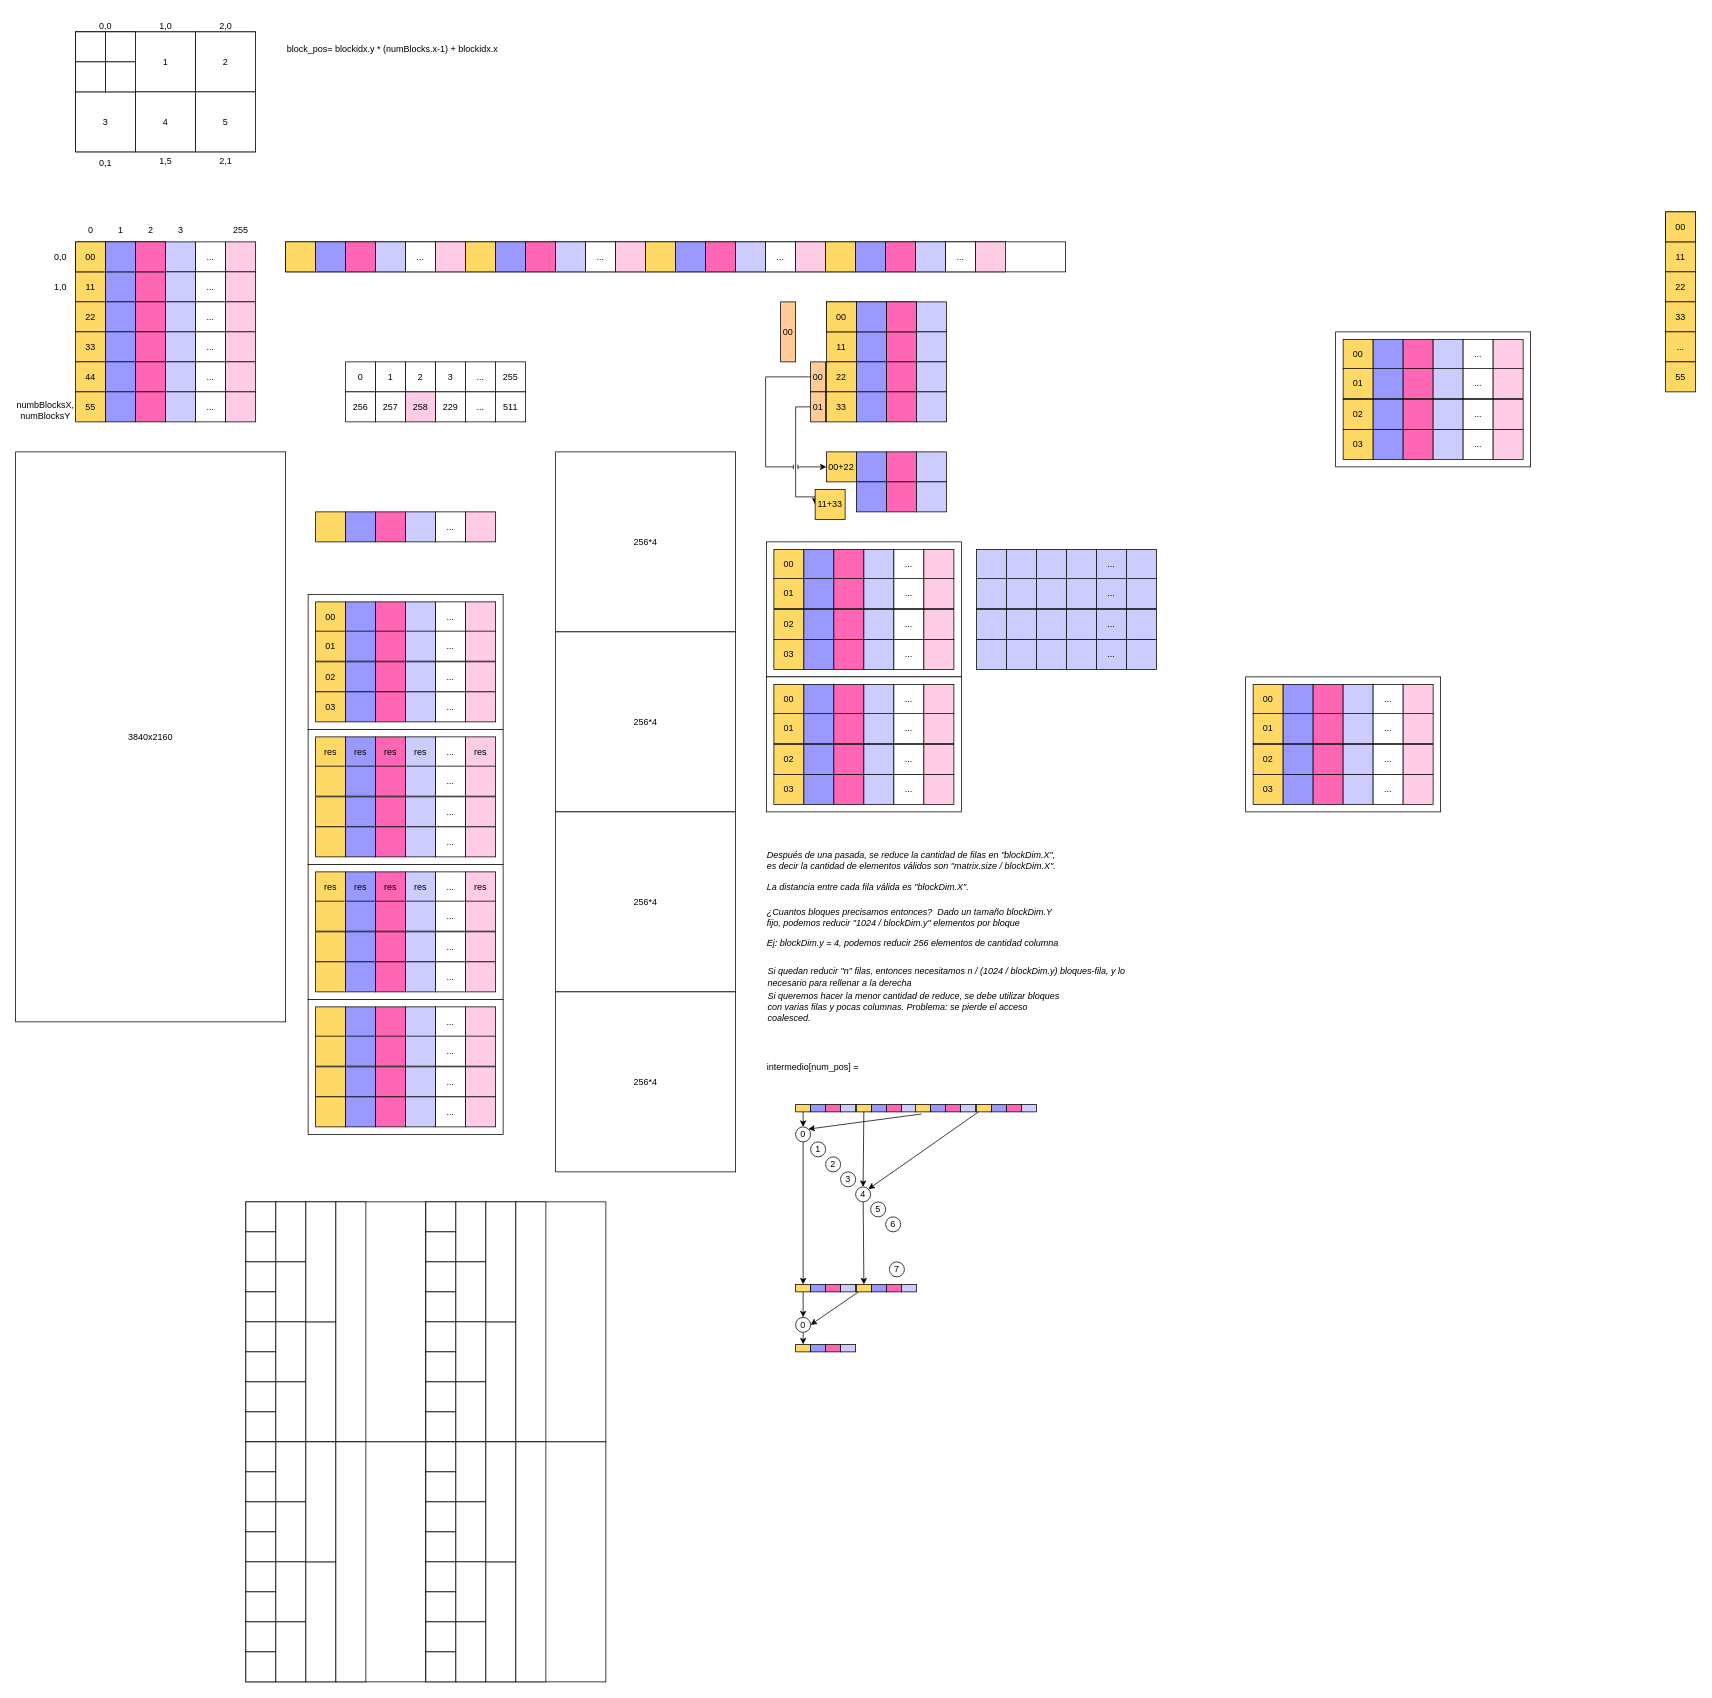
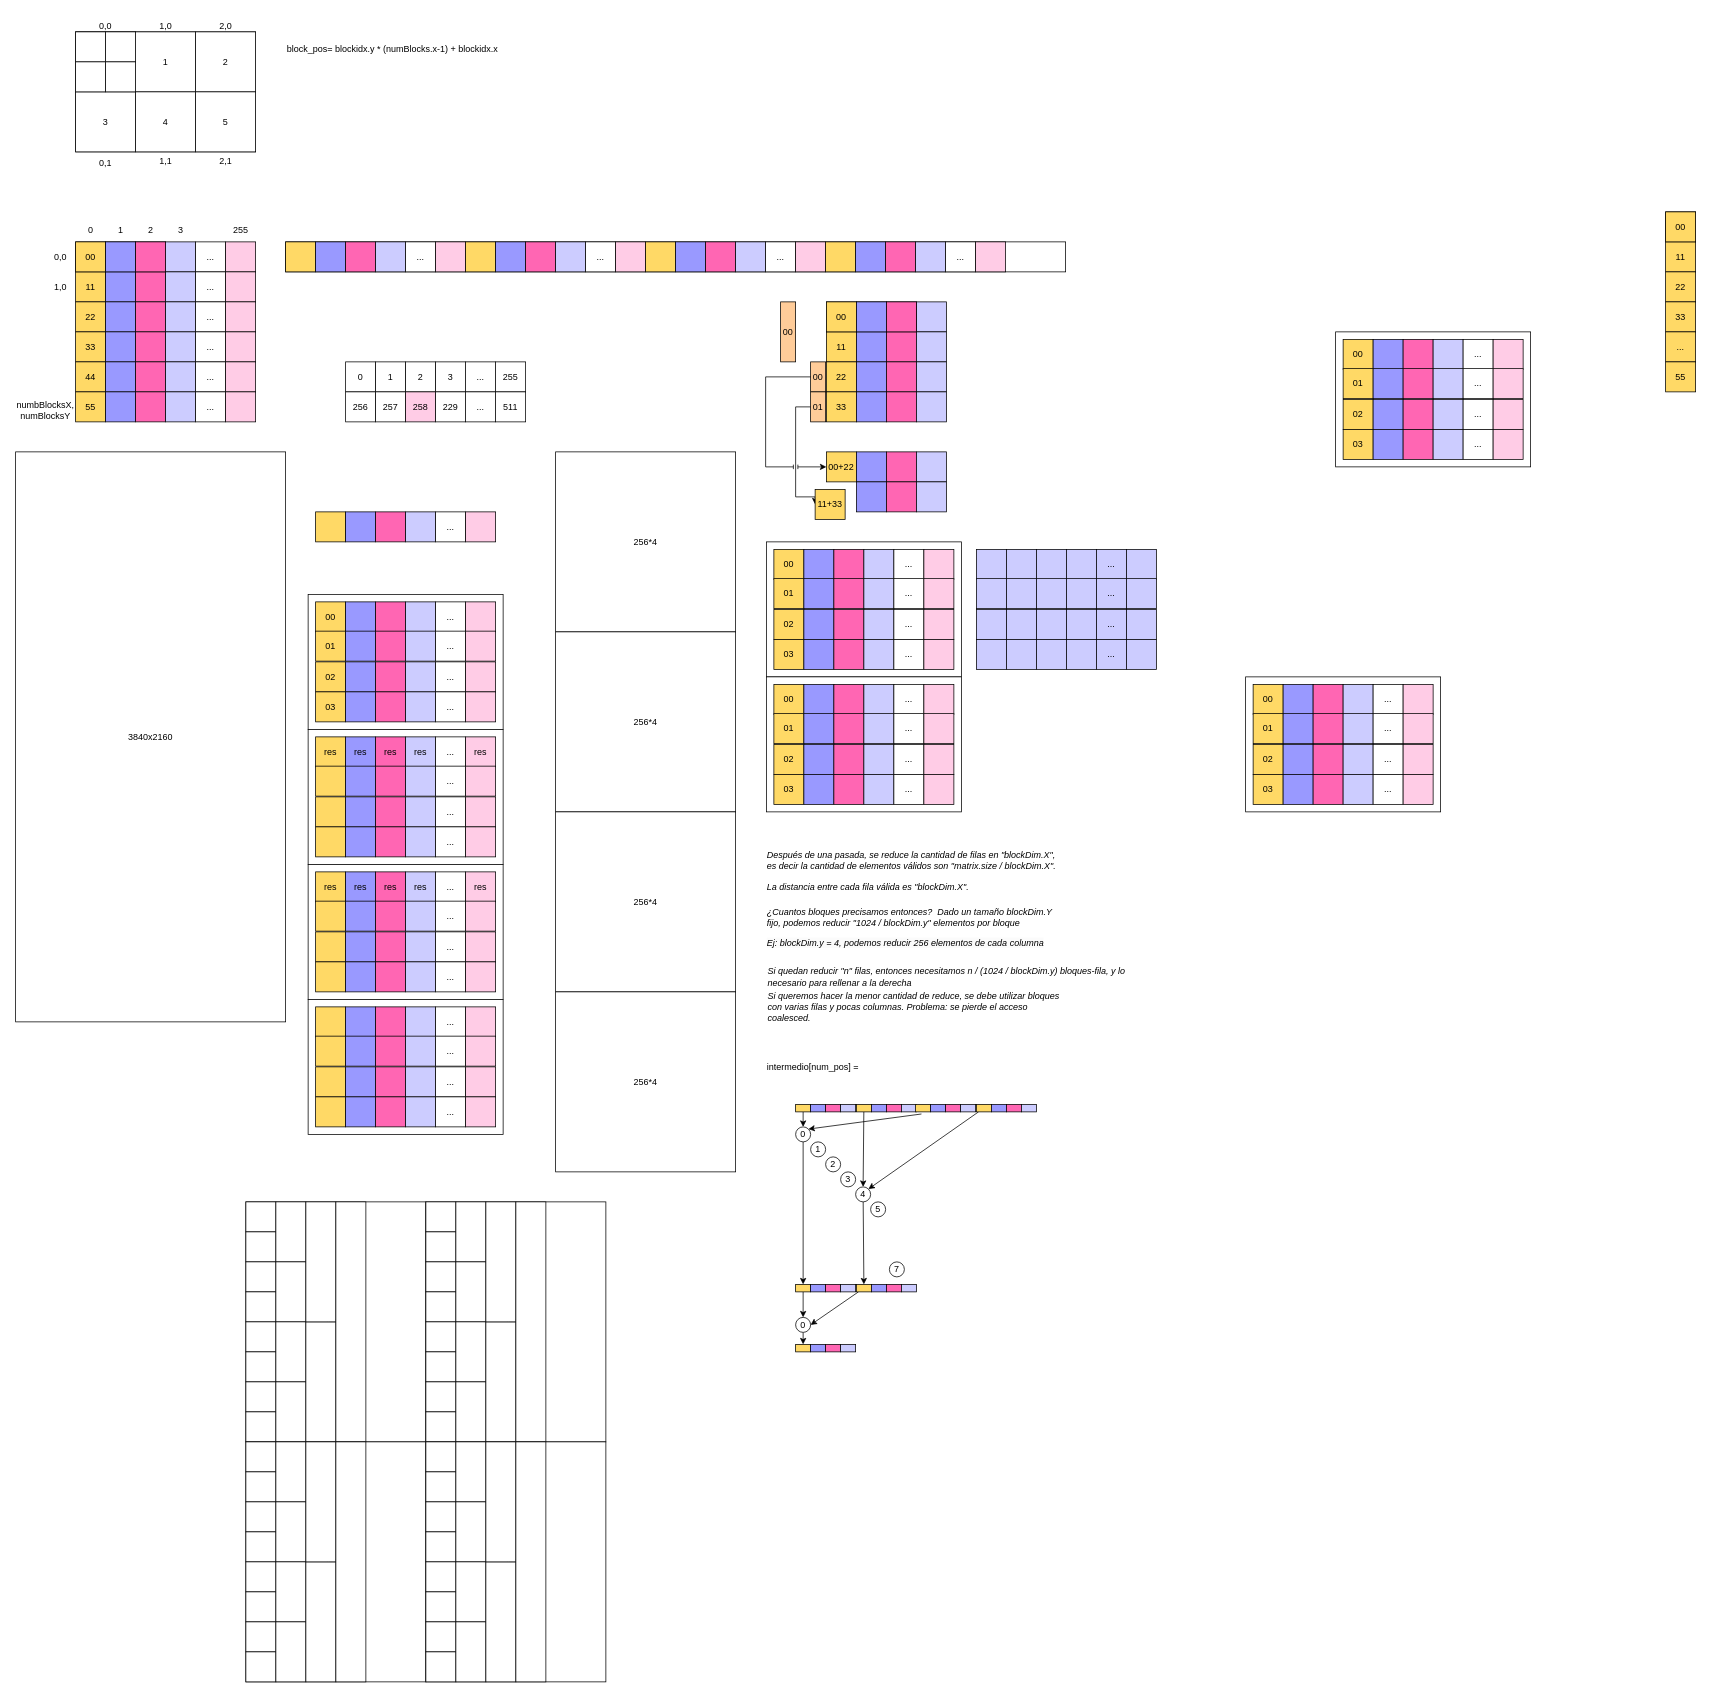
- <mxCell id="65" value="1,5" style="text;html=1;align=center;verticalAlign=middle;resizable=0;points=[];autosize=1;strokeColor=none;fillColor=none;" parent="1" vertex="1"><mxGeometry x="200" y="200" width="40" height="30" as="geometry" /></mxCell>
+ <mxCell id="65" value="1,1" style="text;html=1;align=center;verticalAlign=middle;resizable=0;points=[];autosize=1;strokeColor=none;fillColor=none;" parent="1" vertex="1"><mxGeometry x="200" y="200" width="40" height="30" as="geometry" /></mxCell>
- <mxCell id="447" value="&lt;i style=&quot;border-color: var(--border-color); color: rgb(0, 0, 0); font-family: Helvetica; font-size: 12px; font-variant-ligatures: normal; font-variant-caps: normal; font-weight: 400; letter-spacing: normal; orphans: 2; text-align: left; text-indent: 0px; text-transform: none; widows: 2; word-spacing: 0px; -webkit-text-stroke-width: 0px; background-color: rgb(251, 251, 251); text-decoration-thickness: initial; text-decoration-style: initial; text-decoration-color: initial;&quot;&gt;Ej: blockDim.y = 4, podemos reducir 256 elementos de cantidad columna&lt;/i&gt;" style="text;whiteSpace=wrap;html=1;" parent="1" vertex="1"><mxGeometry x="1020" y="1243" width="400" height="40" as="geometry" /></mxCell>
+ <mxCell id="447" value="&lt;i style=&quot;border-color: var(--border-color); color: rgb(0, 0, 0); font-family: Helvetica; font-size: 12px; font-variant-ligatures: normal; font-variant-caps: normal; font-weight: 400; letter-spacing: normal; orphans: 2; text-align: left; text-indent: 0px; text-transform: none; widows: 2; word-spacing: 0px; -webkit-text-stroke-width: 0px; background-color: rgb(251, 251, 251); text-decoration-thickness: initial; text-decoration-style: initial; text-decoration-color: initial;&quot;&gt;Ej: blockDim.y = 4, podemos reducir 256 elementos de cada columna&lt;/i&gt;" style="text;whiteSpace=wrap;html=1;" parent="1" vertex="1"><mxGeometry x="1020" y="1243" width="400" height="40" as="geometry" /></mxCell>
- <mxCell id="356" value="6" style="ellipse;whiteSpace=wrap;html=1;aspect=fixed;" parent="1" vertex="1"><mxGeometry x="1180" y="1622" width="20" height="20" as="geometry" /></mxCell>
